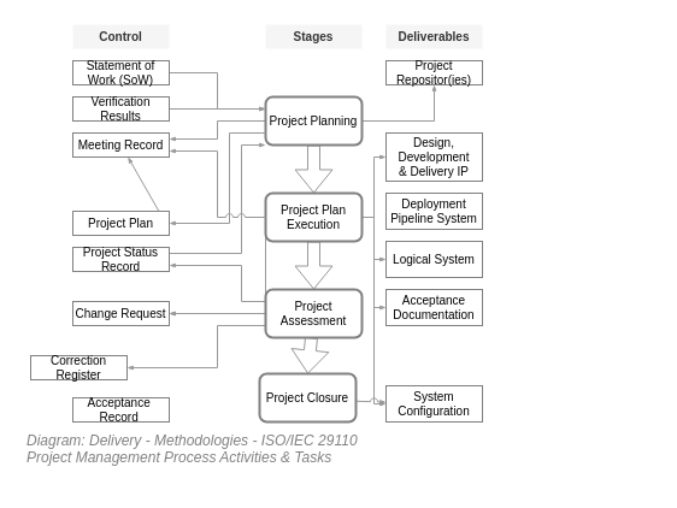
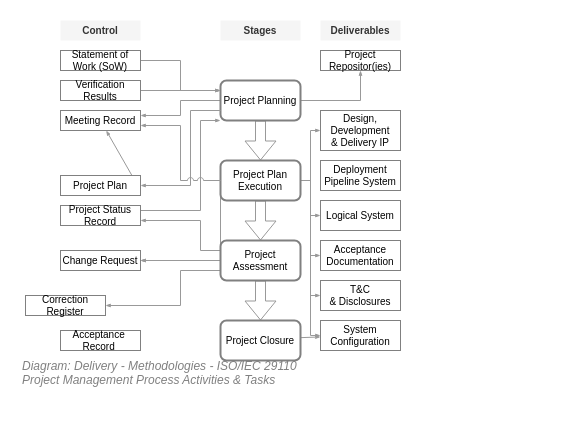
+ <mxCell id="16" style="edgeStyle=elbowEdgeStyle;rounded=0;jumpStyle=arc;orthogonalLoop=1;jettySize=auto;html=1;entryX=0;entryY=0.5;entryDx=0;entryDy=0;startSize=2;endArrow=classicThin;endFill=1;endSize=3;strokeColor=#999999;strokeWidth=1;fillColor=none;gradientColor=#ffffff;fontSize=10;" edge="1" parent="1" source="20" target="41"><mxGeometry relative="1" as="geometry"><Array as="points"><mxPoint x="310" y="280" /></Array></mxGeometry></mxCell>
+ <mxCell id="41" value="T&amp;amp;C&lt;br&gt;&amp;amp; Disclosures" style="rounded=0;whiteSpace=wrap;html=1;strokeColor=#808080;strokeWidth=1;fontSize=10;align=center;" vertex="1" parent="1"><mxGeometry x="320" y="280" width="80" height="30" as="geometry" /></mxCell>
- <mxCell id="29" value="Project Closure" style="rounded=1;whiteSpace=wrap;html=1;strokeColor=#808080;strokeWidth=2;fontSize=10;align=center;" vertex="1" parent="1"><mxGeometry x="215" y="310" width="80" height="40" as="geometry" /></mxCell>
+ <mxCell id="29" value="Project Closure" style="rounded=1;whiteSpace=wrap;html=1;strokeColor=#808080;strokeWidth=2;fontSize=10;align=center;" vertex="1" parent="1"><mxGeometry x="220" y="320" width="80" height="40" as="geometry" /></mxCell>
